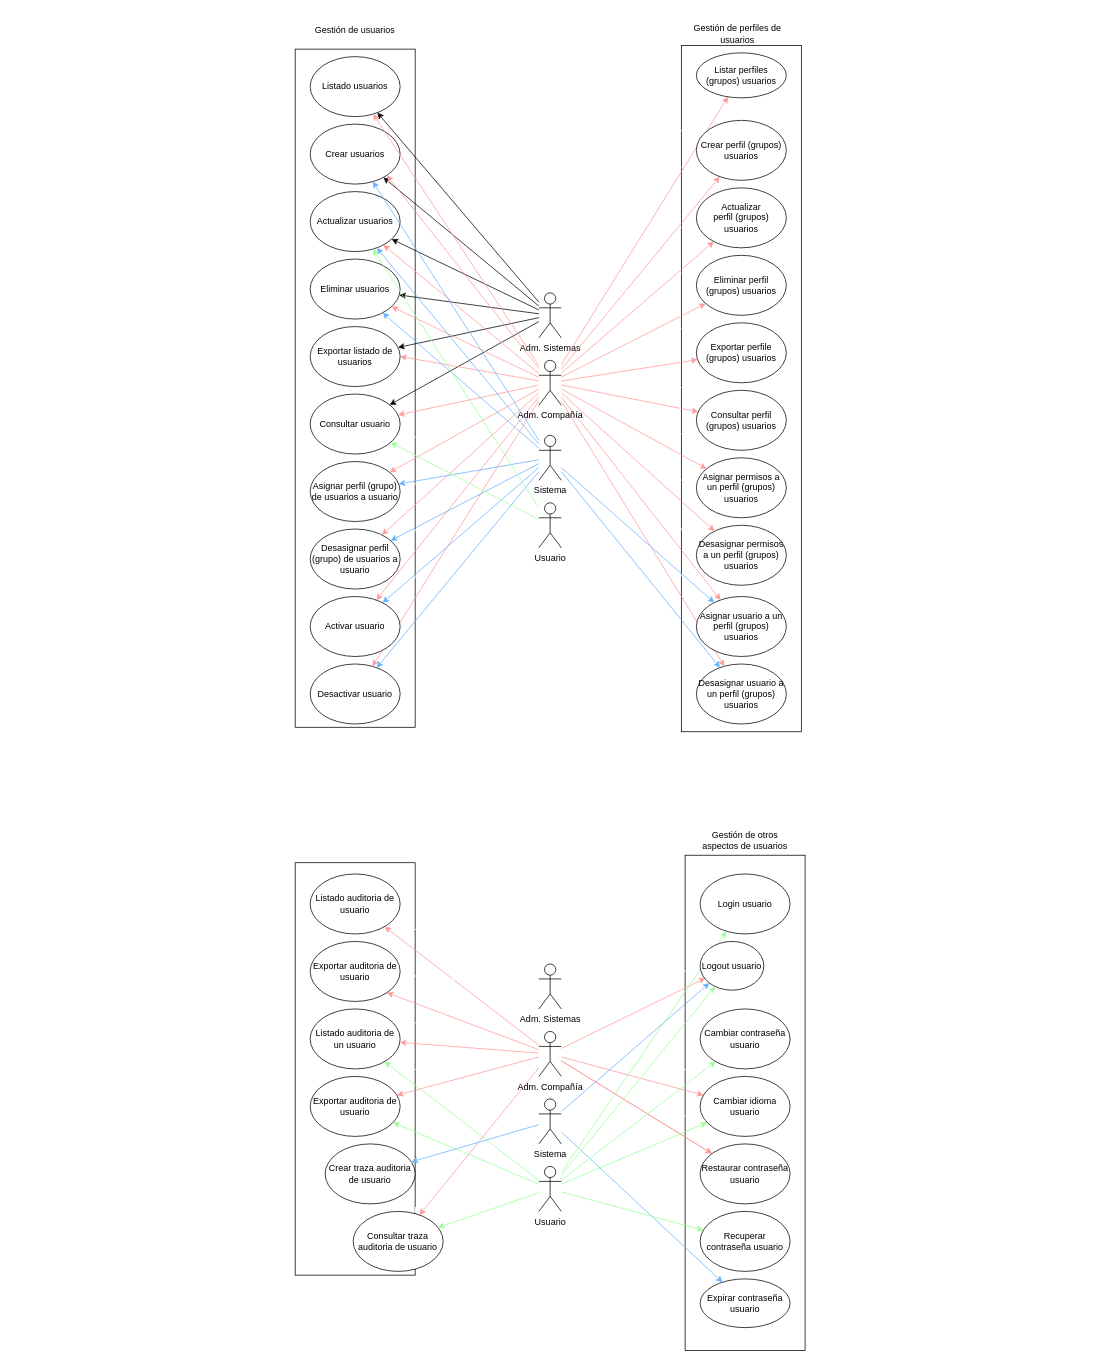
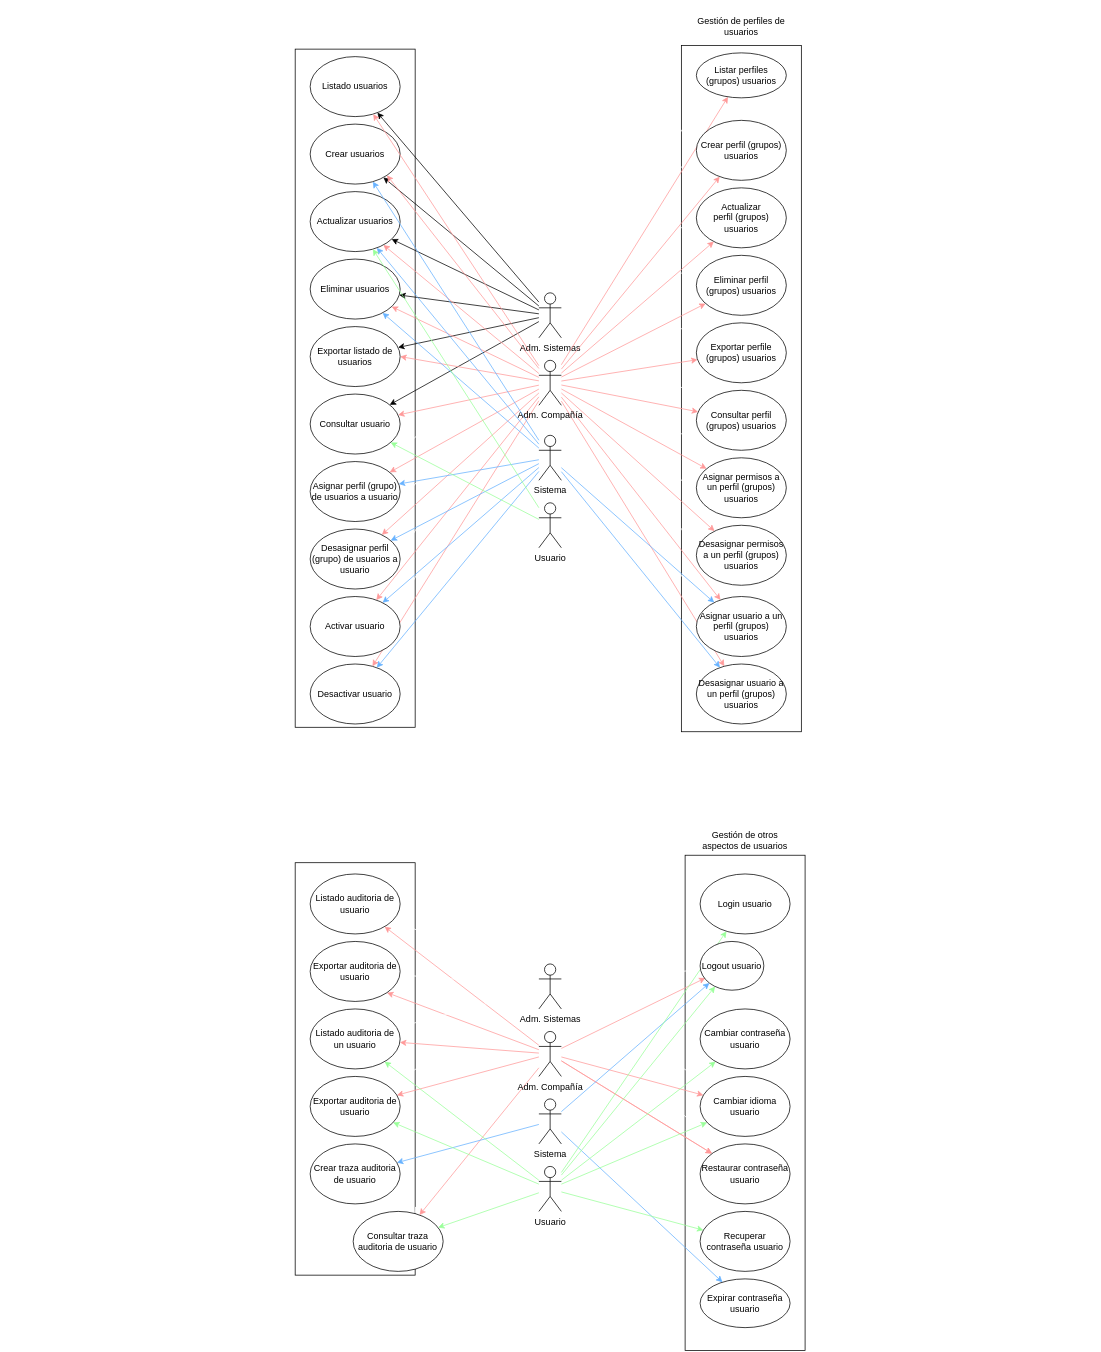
- <mxCell id="9" value="Gestión de usuarios" style="text;html=1;strokeColor=none;fillColor=none;align=center;verticalAlign=middle;whiteSpace=wrap;rounded=0;" vertex="1" parent="1"><mxGeometry x="413" y="25" width="120" height="30" as="geometry" /></mxCell>
- <mxCell id="55" value="Gestión de perfiles de usuarios" style="text;html=1;strokeColor=none;fillColor=none;align=center;verticalAlign=middle;whiteSpace=wrap;rounded=0;" vertex="1" parent="1"><mxGeometry x="923" y="30" width="120" height="30" as="geometry" /></mxCell>
+ <mxCell id="55" value="Gestión de perfiles de usuarios" style="text;html=1;strokeColor=none;fillColor=none;align=center;verticalAlign=middle;whiteSpace=wrap;rounded=0;" vertex="1" parent="1"><mxGeometry x="928" y="20" width="120" height="30" as="geometry" /></mxCell>
- <mxCell id="103" value="Crear traza auditoria de usuario" style="ellipse;whiteSpace=wrap;html=1;" vertex="1" parent="1"><mxGeometry x="433" y="1525" width="120" height="80" as="geometry" /></mxCell>
+ <mxCell id="103" value="Crear traza auditoria de usuario" style="ellipse;whiteSpace=wrap;html=1;" vertex="1" parent="1"><mxGeometry x="413" y="1525" width="120" height="80" as="geometry" /></mxCell>
